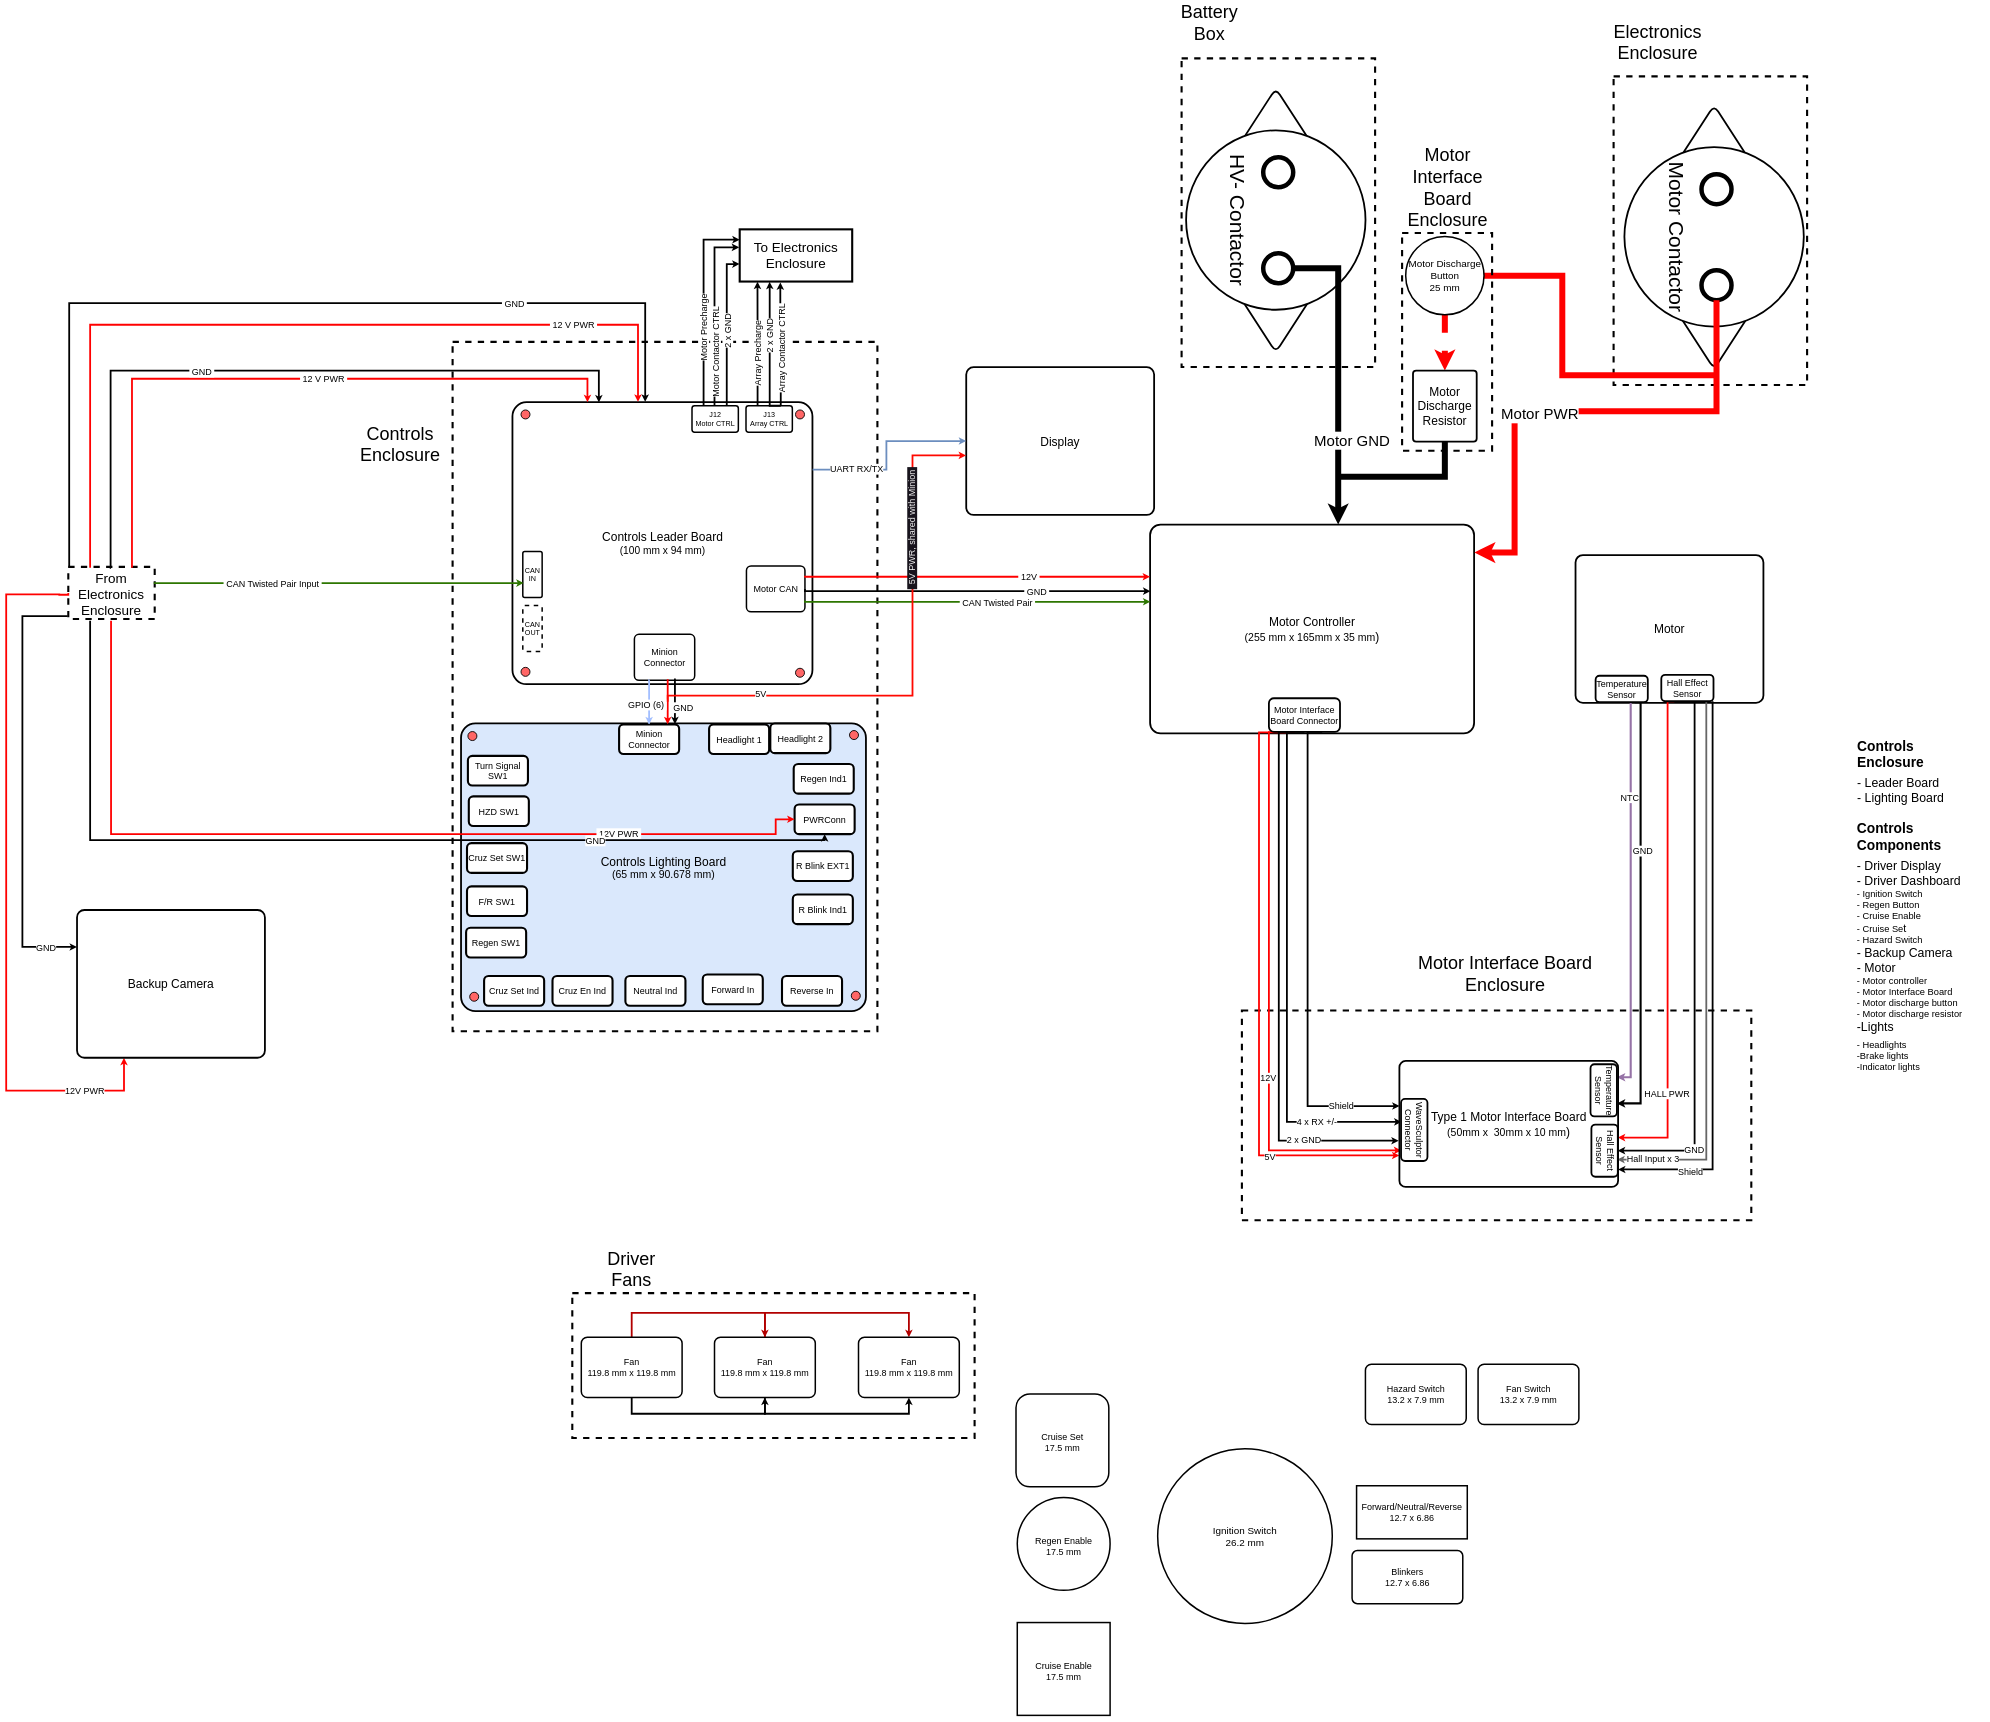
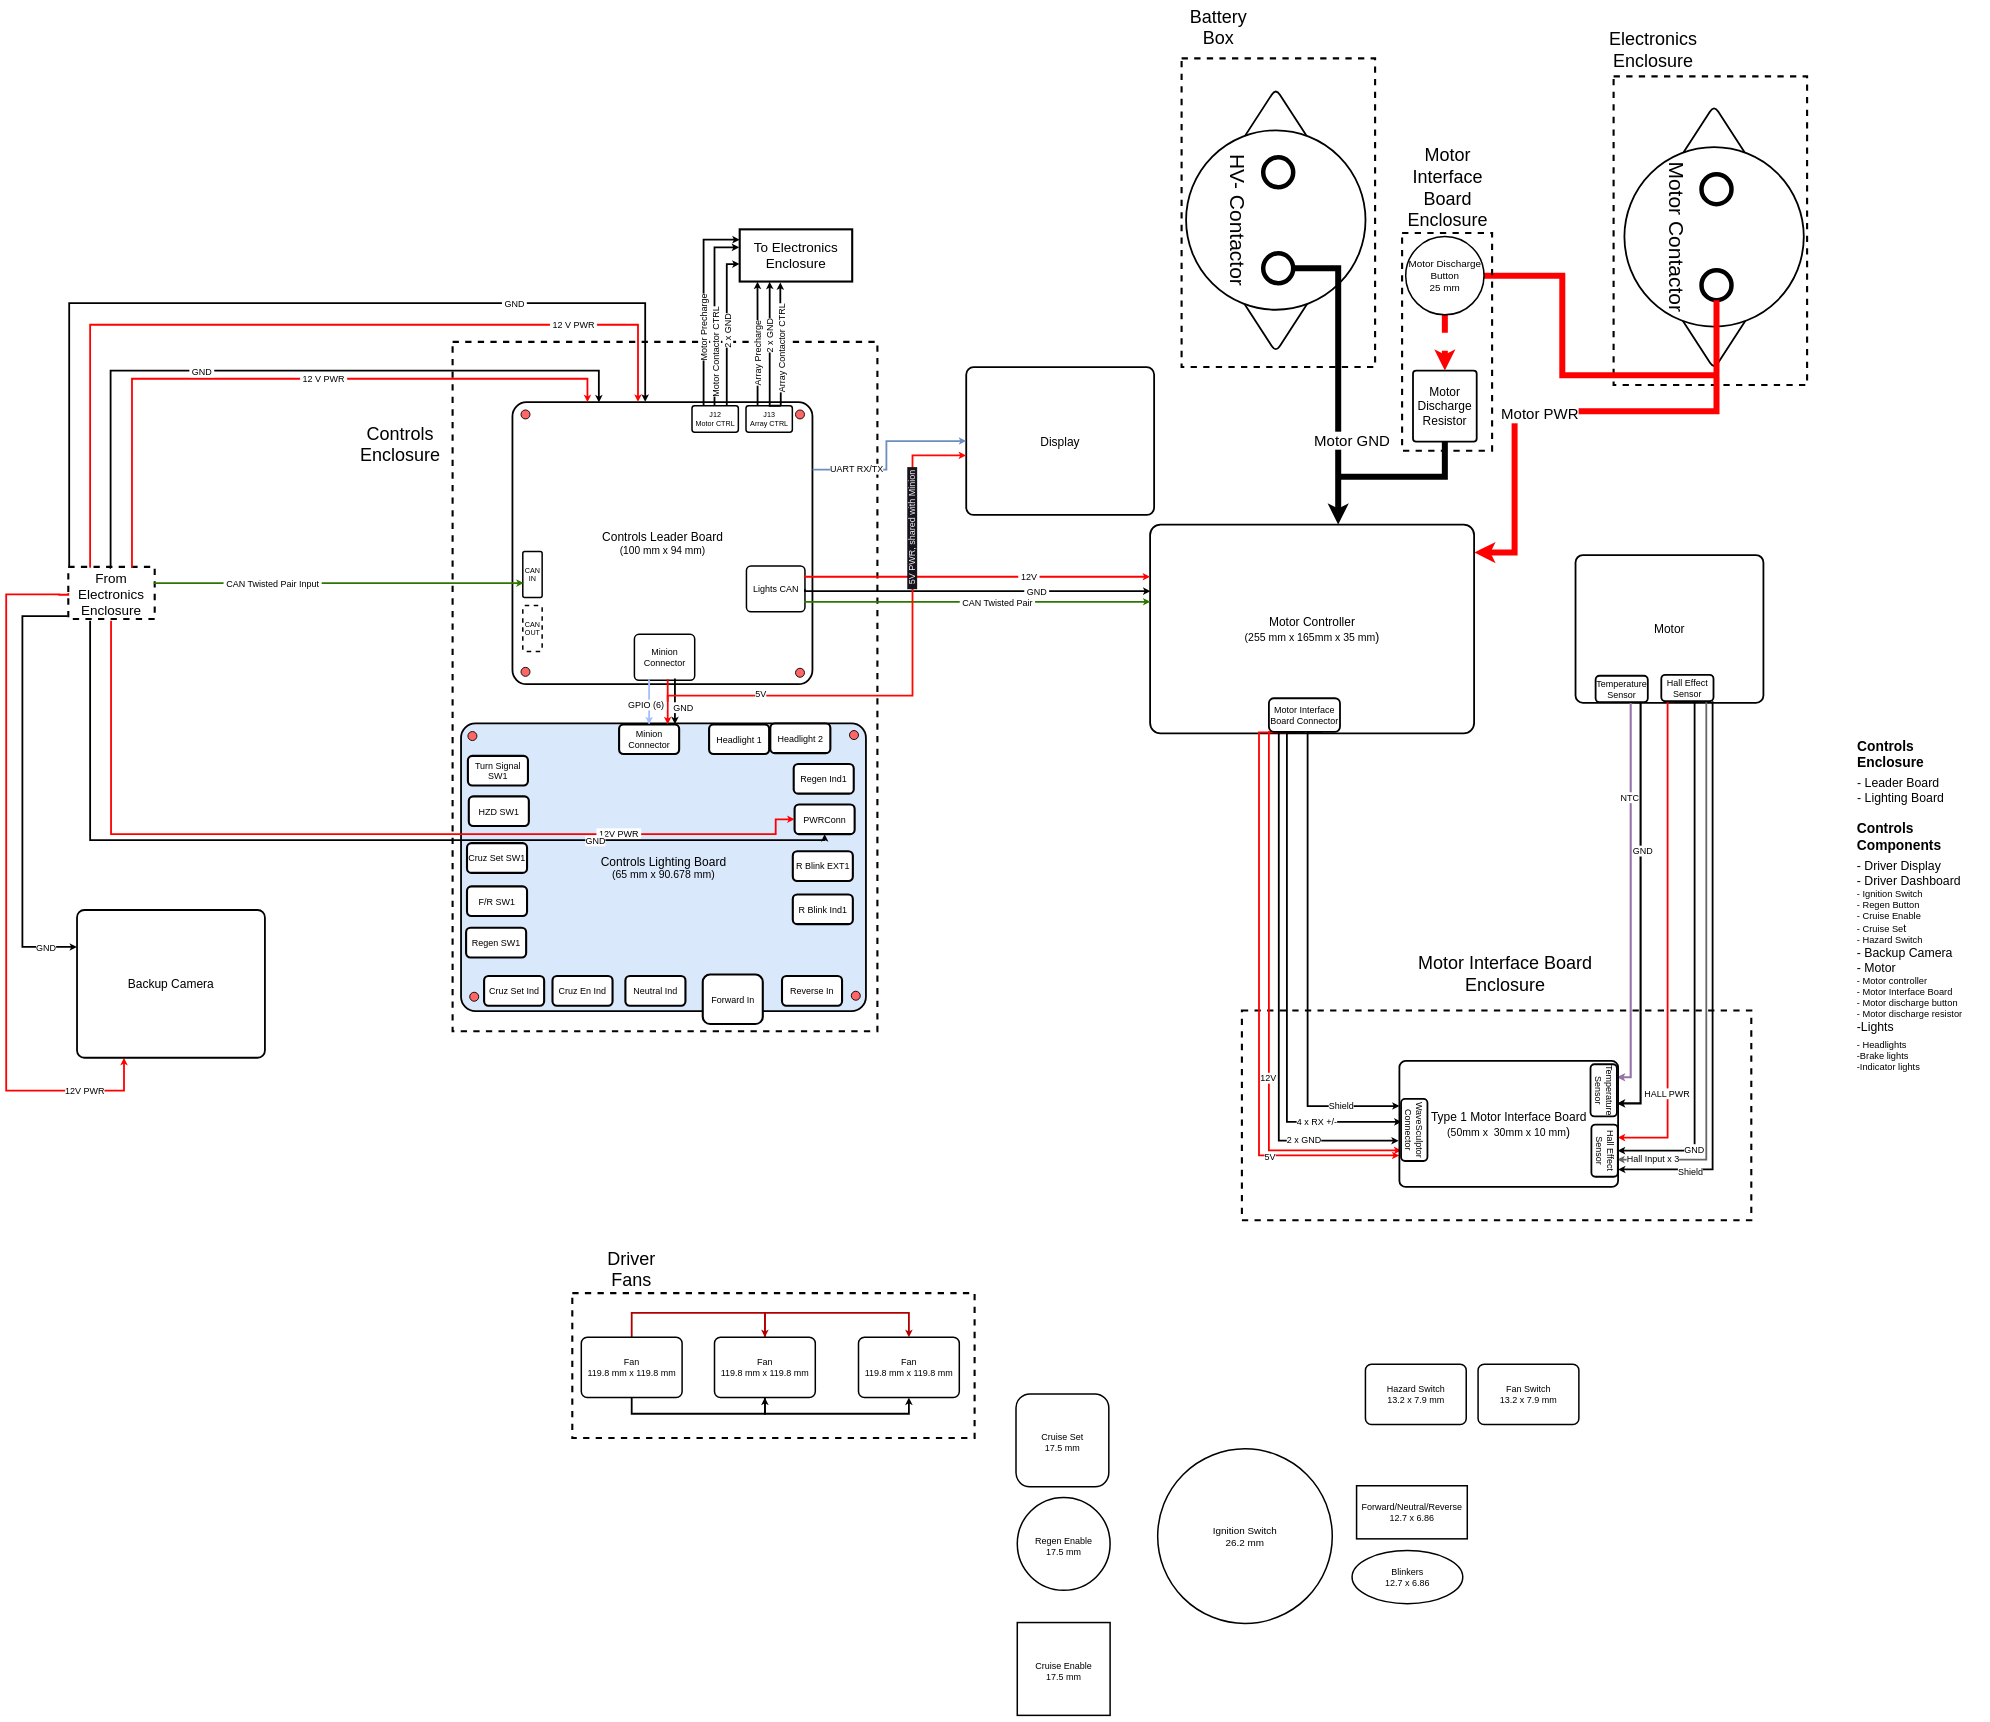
- <mxCell id="104" value="&lt;font style=&quot;font-size: 60px;&quot;&gt;Battery Box&lt;/font&gt;" style="text;html=1;strokeColor=none;fillColor=none;align=center;verticalAlign=middle;whiteSpace=wrap;rounded=0;" parent="1" vertex="1"><mxGeometry x="3887" y="5" width="288" height="141" as="geometry" /></mxCell>
+ <mxCell id="104" value="&lt;font style=&quot;font-size: 60px;&quot;&gt;Battery Box&lt;/font&gt;" style="text;html=1;strokeColor=none;fillColor=none;align=center;verticalAlign=middle;whiteSpace=wrap;rounded=0;" parent="1" vertex="1"><mxGeometry x="3917" y="20" width="288" height="141" as="geometry" /></mxCell>
- <mxCell id="105" value="&lt;font style=&quot;font-size: 60px;&quot;&gt;Electronics Enclosure&lt;/font&gt;" style="text;html=1;strokeColor=none;fillColor=none;align=center;verticalAlign=middle;whiteSpace=wrap;rounded=0;" parent="1" vertex="1"><mxGeometry x="5381" y="70" width="288" height="141" as="geometry" /></mxCell>
+ <mxCell id="105" value="&lt;font style=&quot;font-size: 60px;&quot;&gt;Electronics Enclosure&lt;/font&gt;" style="text;html=1;strokeColor=none;fillColor=none;align=center;verticalAlign=middle;whiteSpace=wrap;rounded=0;" parent="1" vertex="1"><mxGeometry x="5366" y="95" width="288" height="141" as="geometry" /></mxCell>
- <mxCell id="35" value="&lt;font style=&quot;font-size: 30px;&quot;&gt;Motor CAN&lt;br&gt;&lt;/font&gt;" style="rounded=1;whiteSpace=wrap;html=1;arcSize=10;strokeWidth=5;" parent="25" vertex="1"><mxGeometry x="780" y="546" width="195" height="153" as="geometry" /></mxCell>
+ <mxCell id="35" value="&lt;font style=&quot;font-size: 30px;&quot;&gt;Lights CAN&lt;br&gt;&lt;/font&gt;" style="rounded=1;whiteSpace=wrap;html=1;arcSize=10;strokeWidth=5;" parent="25" vertex="1"><mxGeometry x="780" y="546" width="195" height="153" as="geometry" /></mxCell>
- <mxCell id="12" value="&lt;font style=&quot;font-size: 30px;&quot;&gt;Forward In&lt;/font&gt;" style="rounded=1;whiteSpace=wrap;html=1;strokeWidth=7;" parent="6" vertex="1"><mxGeometry x="582.67" y="837" width="200.15" height="99" as="geometry" /></mxCell>
+ <mxCell id="12" value="&lt;font style=&quot;font-size: 30px;&quot;&gt;Forward In&lt;/font&gt;" style="rounded=1;whiteSpace=wrap;html=1;strokeWidth=7;" parent="6" vertex="1"><mxGeometry x="582.67" y="837" width="200.15" height="165" as="geometry" /></mxCell>
- <mxCell id="163" value="&lt;font style=&quot;font-size: 30px;&quot;&gt;Blinkers&lt;br&gt;12.7 x 6.86&lt;br&gt;&lt;/font&gt;" style="rounded=1;whiteSpace=wrap;html=1;arcSize=10;strokeWidth=5;" vertex="1" parent="1"><mxGeometry x="4506.26" y="5168" width="369" height="177" as="geometry" /></mxCell>
+ <mxCell id="163" value="&lt;font style=&quot;font-size: 30px;&quot;&gt;Blinkers&lt;br&gt;12.7 x 6.86&lt;br&gt;&lt;/font&gt;" style="ellipse;whiteSpace=wrap;html=1;arcSize=10;strokeWidth=5;" vertex="1" parent="1"><mxGeometry x="4506.26" y="5168" width="369" height="177" as="geometry" /></mxCell>
